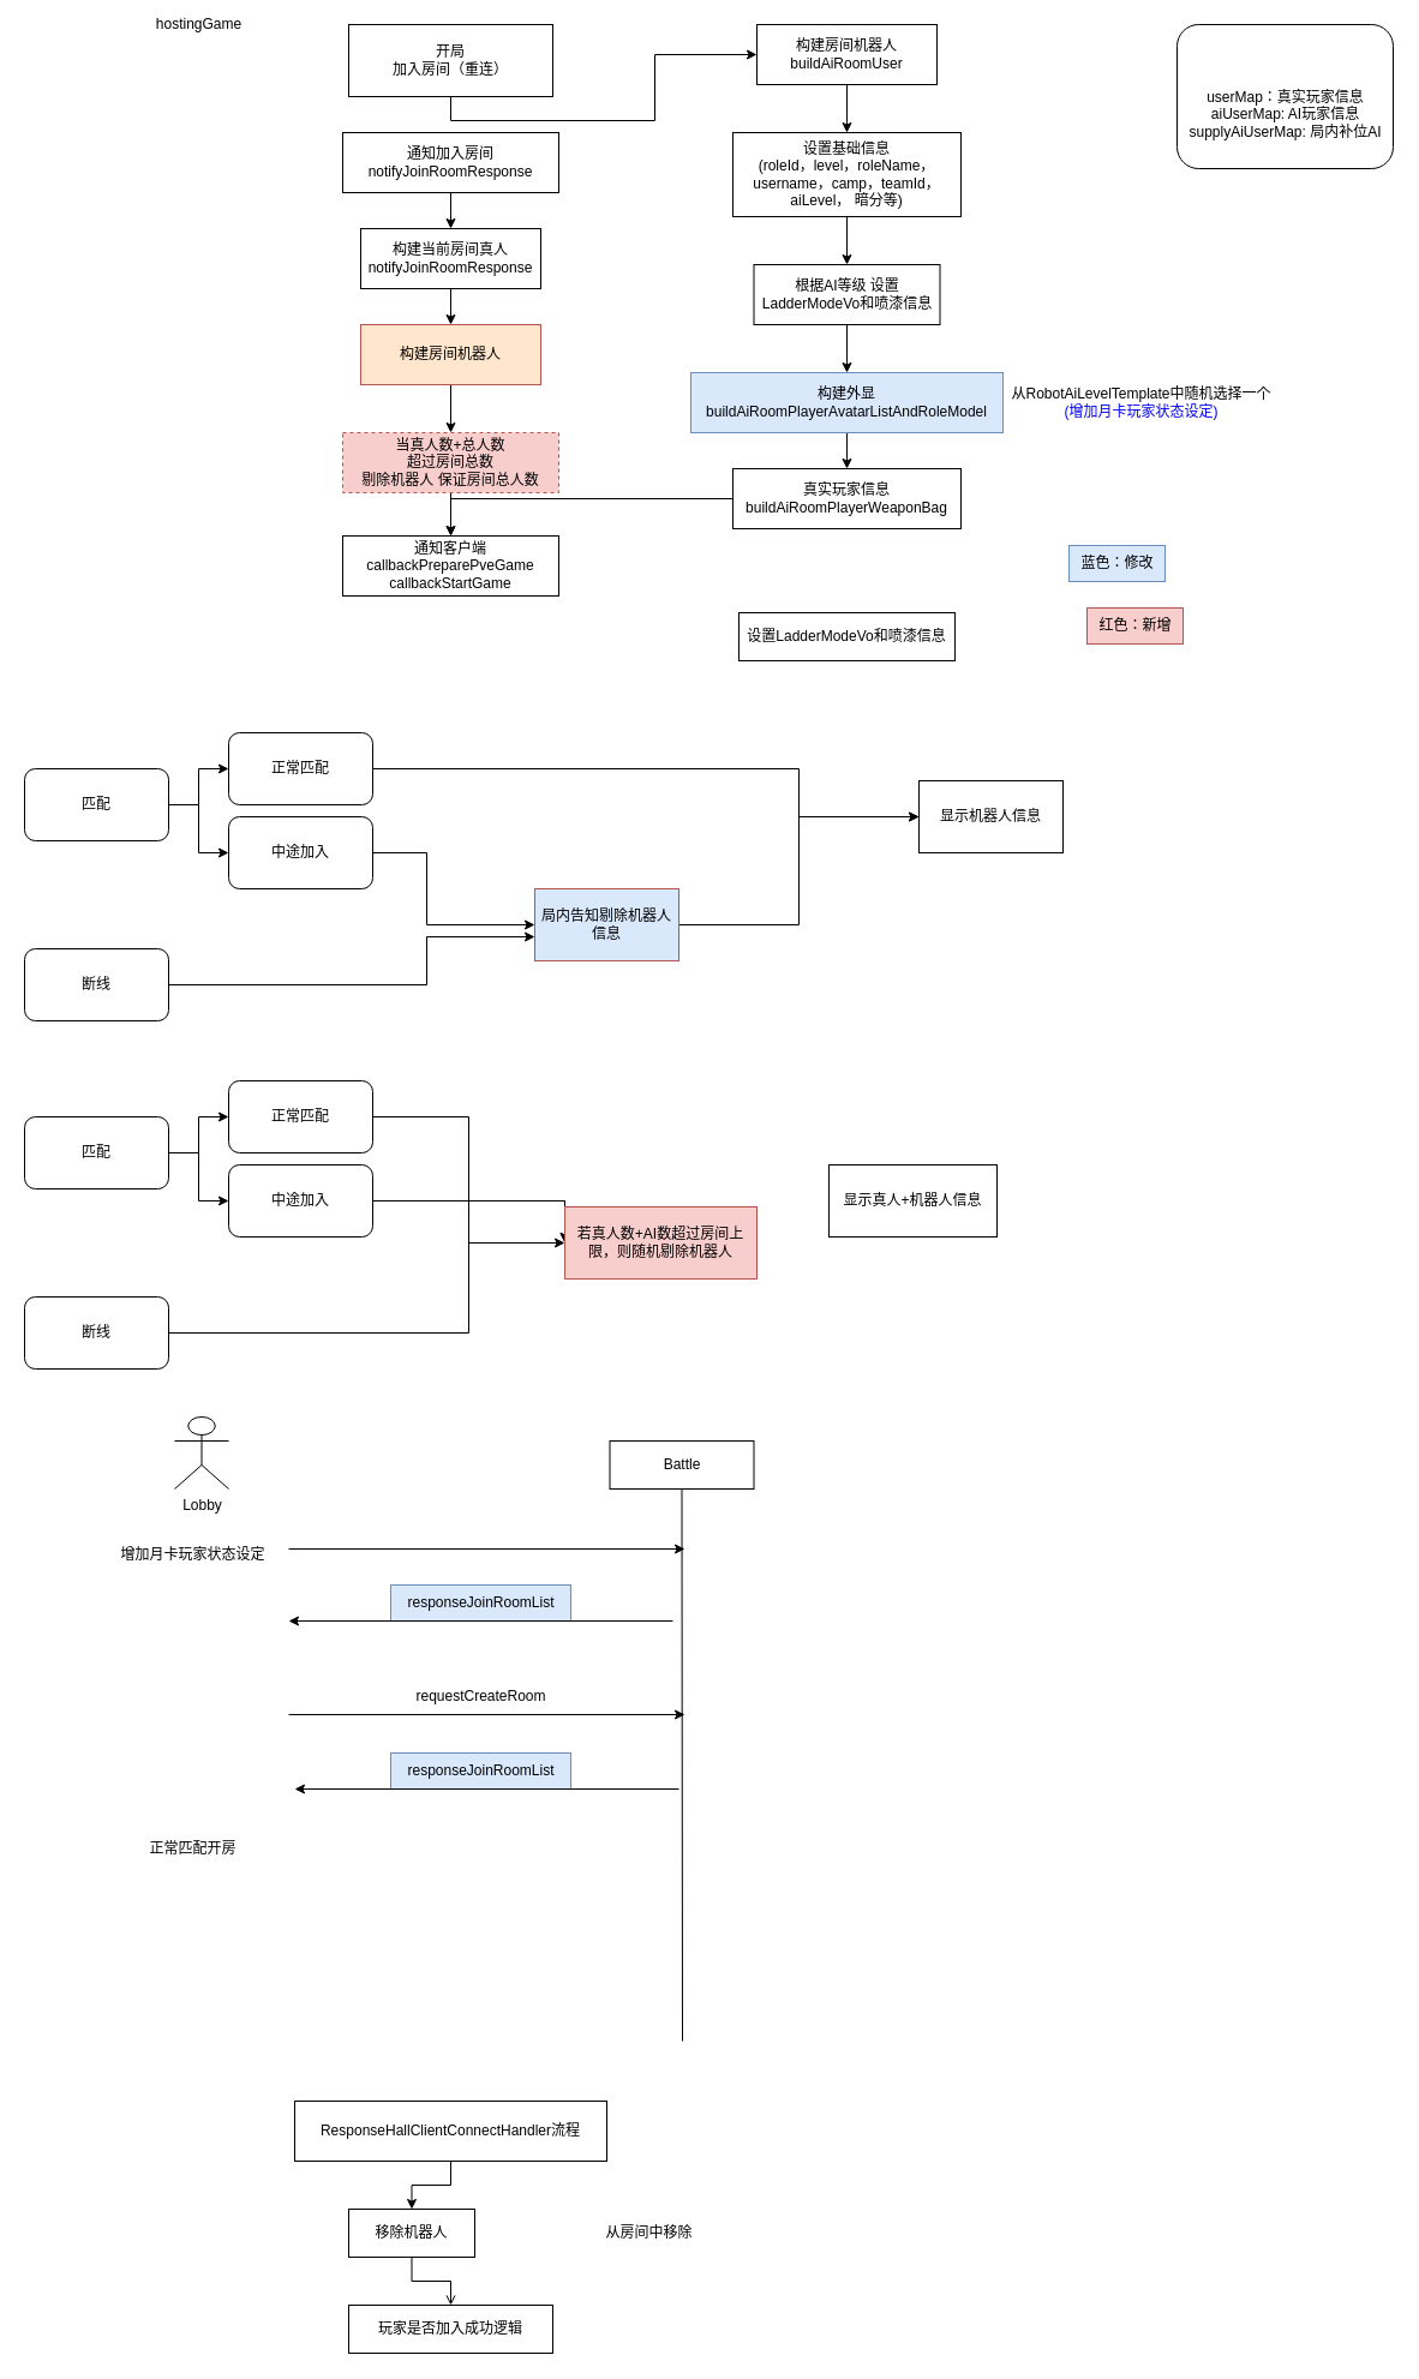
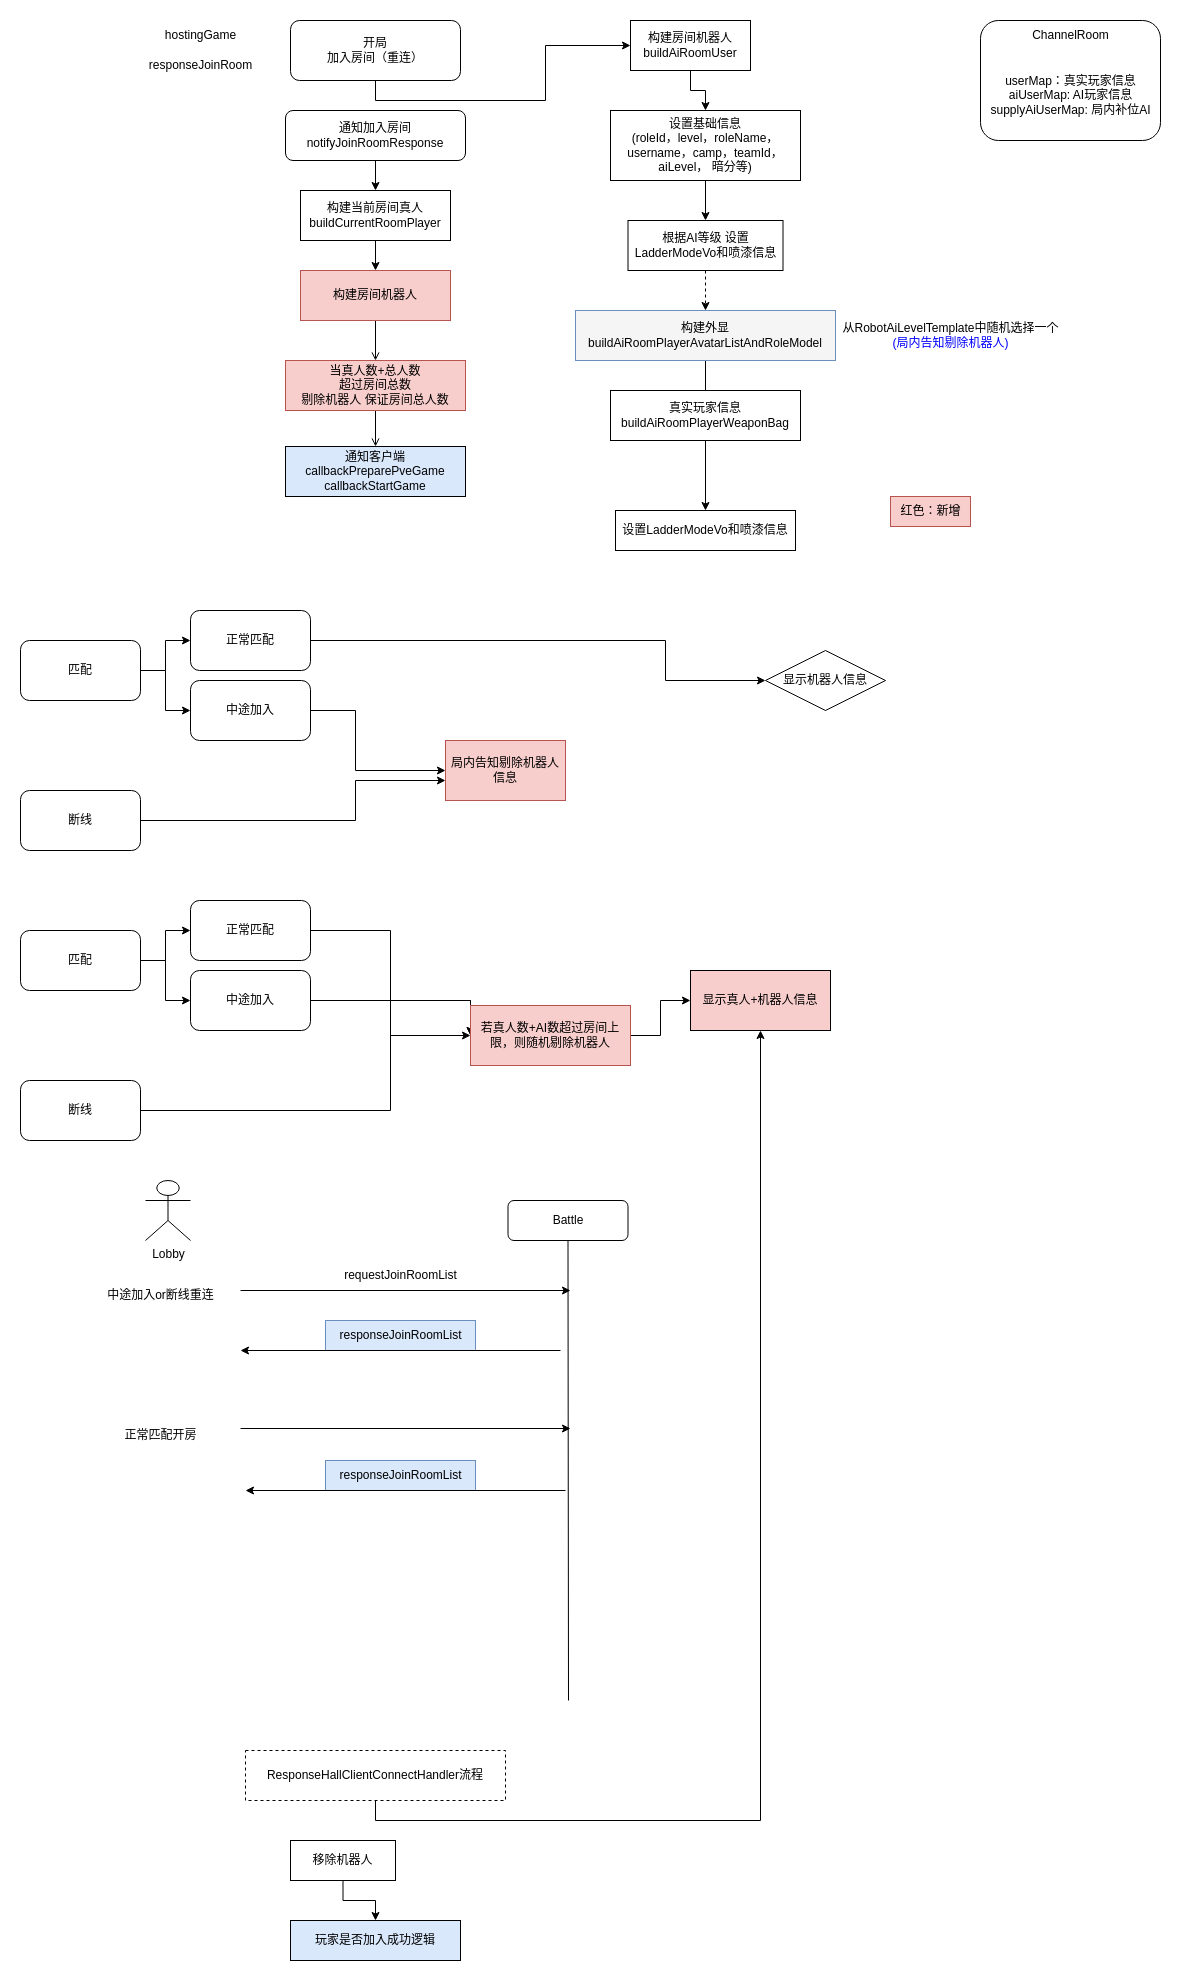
- <mxCell id="4" value="hostingGame" style="text;html=1;align=center;verticalAlign=middle;resizable=0;points=[];autosize=1;strokeColor=none;fillColor=none;" parent="1" vertex="1"><mxGeometry x="120" y="5" width="90" height="30" as="geometry" /></mxCell>
+ <mxCell id="4" value="hostingGame" style="text;html=1;align=center;verticalAlign=middle;resizable=0;points=[];autosize=1;strokeColor=none;fillColor=none;" parent="1" vertex="1"><mxGeometry x="155" y="20" width="90" height="30" as="geometry" /></mxCell>
+ <mxCell id="25" value="ChannelRoom" style="text;html=1;align=center;verticalAlign=middle;resizable=0;points=[];autosize=1;strokeColor=none;fillColor=none;" parent="23" vertex="1"><mxGeometry x="40" width="100" height="30" as="geometry" /></mxCell>
- <mxCell id="14" value="构建房间机器人&lt;br&gt;buildAiRoomUser" style="whiteSpace=wrap;html=1;" parent="1" vertex="1"><mxGeometry x="630" y="20" width="150" height="50" as="geometry" /></mxCell>
+ <mxCell id="14" value="构建房间机器人&lt;br&gt;buildAiRoomUser" style="whiteSpace=wrap;html=1;" parent="1" vertex="1"><mxGeometry x="630" y="20" width="120" height="50" as="geometry" /></mxCell>
- <mxCell id="3" value="开局&lt;br&gt;加入房间（重连）" style="whiteSpace=wrap;html=1;rounded=0;" parent="1" vertex="1"><mxGeometry x="290" y="20" width="170" height="60" as="geometry" /></mxCell>
+ <mxCell id="3" value="开局&lt;br&gt;加入房间（重连）" style="rounded=1;whiteSpace=wrap;html=1;" parent="1" vertex="1"><mxGeometry x="290" y="20" width="170" height="60" as="geometry" /></mxCell>
+ <mxCell id="5" value="responseJoinRoom" style="text;html=1;align=center;verticalAlign=middle;resizable=0;points=[];autosize=1;strokeColor=none;fillColor=none;" parent="1" vertex="1"><mxGeometry x="135" y="50" width="130" height="30" as="geometry" /></mxCell>
- <mxCell id="7" value="通知加入房间&lt;br&gt;notifyJoinRoomResponse" style="whiteSpace=wrap;html=1;" parent="1" vertex="1"><mxGeometry x="285" y="110" width="180" height="50" as="geometry" /></mxCell>
+ <mxCell id="7" value="通知加入房间&lt;br&gt;notifyJoinRoomResponse" style="whiteSpace=wrap;html=1;rounded=1;" parent="1" vertex="1"><mxGeometry x="285" y="110" width="180" height="50" as="geometry" /></mxCell>
- <mxCell id="9" value="构建当前房间真人&lt;br&gt;notifyJoinRoomResponse" style="whiteSpace=wrap;html=1;" parent="1" vertex="1"><mxGeometry x="300" y="190" width="150" height="50" as="geometry" /></mxCell>
+ <mxCell id="9" value="构建当前房间真人&lt;br&gt;buildCurrentRoomPlayer" style="whiteSpace=wrap;html=1;" parent="1" vertex="1"><mxGeometry x="300" y="190" width="150" height="50" as="geometry" /></mxCell>
- <mxCell id="15" style="edgeStyle=orthogonalEdgeStyle;rounded=0;orthogonalLoop=1;jettySize=auto;html=1;exitX=0.5;exitY=1;exitDx=0;exitDy=0;" parent="1" source="16" target="18" edge="1"><mxGeometry relative="1" as="geometry" /></mxCell>
+ <mxCell id="15" style="edgeStyle=orthogonalEdgeStyle;rounded=0;orthogonalLoop=1;jettySize=auto;html=1;exitX=0.5;exitY=1;exitDx=0;exitDy=0;dashed=1;" parent="1" source="16" target="18" edge="1"><mxGeometry relative="1" as="geometry" /></mxCell>
- <mxCell id="11" value="构建房间机器人" style="whiteSpace=wrap;html=1;fillColor=#ffe6cc;strokeColor=#b85450;" parent="1" vertex="1"><mxGeometry x="300" y="270" width="150" height="50" as="geometry" /></mxCell>
+ <mxCell id="11" value="构建房间机器人" style="whiteSpace=wrap;html=1;fillColor=#f8cecc;strokeColor=#b85450;" parent="1" vertex="1"><mxGeometry x="300" y="270" width="150" height="50" as="geometry" /></mxCell>
- <mxCell id="18" value="构建外显&lt;br&gt;buildAiRoomPlayerAvatarListAndRoleModel" style="whiteSpace=wrap;html=1;fillColor=#dae8fc;strokeColor=#6c8ebf;" parent="1" vertex="1"><mxGeometry x="575" y="310" width="260" height="50" as="geometry" /></mxCell>
+ <mxCell id="18" value="构建外显&lt;br&gt;buildAiRoomPlayerAvatarListAndRoleModel" style="whiteSpace=wrap;html=1;fillColor=#f5f5f5;strokeColor=#6c8ebf;" parent="1" vertex="1"><mxGeometry x="575" y="310" width="260" height="50" as="geometry" /></mxCell>
- <mxCell id="28" value="从RobotAiLevelTemplate中随机选择一个&lt;br&gt;&lt;font color=&quot;#0000ff&quot;&gt;(增加月卡玩家状态设定)&lt;/font&gt;" style="text;html=1;align=center;verticalAlign=middle;resizable=0;points=[];autosize=1;strokeColor=none;fillColor=none;" parent="1" vertex="1"><mxGeometry x="830" y="315" width="240" height="40" as="geometry" /></mxCell>
+ <mxCell id="28" value="从RobotAiLevelTemplate中随机选择一个&lt;br&gt;&lt;font color=&quot;#0000ff&quot;&gt;(局内告知剔除机器人)&lt;/font&gt;" style="text;html=1;align=center;verticalAlign=middle;resizable=0;points=[];autosize=1;strokeColor=none;fillColor=none;" parent="1" vertex="1"><mxGeometry x="830" y="315" width="240" height="40" as="geometry" /></mxCell>
- <mxCell id="10" style="edgeStyle=orthogonalEdgeStyle;rounded=0;orthogonalLoop=1;jettySize=auto;html=1;exitX=0.5;exitY=1;exitDx=0;exitDy=0;entryX=0.5;entryY=0;entryDx=0;entryDy=0;" edge="1" parent="1" source="11" target="63"><mxGeometry relative="1" as="geometry" /></mxCell>
+ <mxCell id="10" style="edgeStyle=orthogonalEdgeStyle;rounded=0;orthogonalLoop=1;jettySize=auto;html=1;exitX=0.5;exitY=1;exitDx=0;exitDy=0;entryX=0.5;entryY=0;entryDx=0;entryDy=0;endArrow=open;" edge="1" parent="1" source="11" target="63"><mxGeometry relative="1" as="geometry" /></mxCell>
- <mxCell id="17" style="edgeStyle=orthogonalEdgeStyle;rounded=0;orthogonalLoop=1;jettySize=auto;html=1;exitX=0.5;exitY=1;exitDx=0;exitDy=0;" parent="1" source="18" target="20" edge="1"><mxGeometry relative="1" as="geometry" /></mxCell>
+ <mxCell id="17" style="edgeStyle=orthogonalEdgeStyle;rounded=0;orthogonalLoop=1;jettySize=auto;html=1;exitX=0.5;exitY=1;exitDx=0;exitDy=0;endArrow=none;" parent="1" source="18" target="20" edge="1"><mxGeometry relative="1" as="geometry" /></mxCell>
- <mxCell id="63" value="当真人数+总人数&lt;br&gt;超过房间总数&lt;br&gt;剔除机器人 保证房间总人数" style="whiteSpace=wrap;html=1;fillColor=#f8cecc;strokeColor=#b85450;dashed=1;" vertex="1" parent="1"><mxGeometry x="285" y="360" width="180" height="50" as="geometry" /></mxCell>
+ <mxCell id="63" value="当真人数+总人数&lt;br&gt;超过房间总数&lt;br&gt;剔除机器人 保证房间总人数" style="whiteSpace=wrap;html=1;fillColor=#f8cecc;strokeColor=#b85450;" vertex="1" parent="1"><mxGeometry x="285" y="360" width="180" height="50" as="geometry" /></mxCell>
- <mxCell id="62" style="edgeStyle=orthogonalEdgeStyle;rounded=0;orthogonalLoop=1;jettySize=auto;html=1;exitX=0.5;exitY=1;exitDx=0;exitDy=0;" edge="1" parent="1" source="63" target="12"><mxGeometry relative="1" as="geometry" /></mxCell>
+ <mxCell id="62" style="edgeStyle=orthogonalEdgeStyle;rounded=0;orthogonalLoop=1;jettySize=auto;html=1;exitX=0.5;exitY=1;exitDx=0;exitDy=0;endArrow=open;" edge="1" parent="1" source="63" target="12"><mxGeometry relative="1" as="geometry" /></mxCell>
- <mxCell id="19" value="" style="edgeStyle=orthogonalEdgeStyle;rounded=0;orthogonalLoop=1;jettySize=auto;html=1;" parent="1" source="20" target="12" edge="1"><mxGeometry relative="1" as="geometry" /></mxCell>
+ <mxCell id="19" value="" style="edgeStyle=orthogonalEdgeStyle;rounded=0;orthogonalLoop=1;jettySize=auto;html=1;" parent="1" source="20" target="27" edge="1"><mxGeometry relative="1" as="geometry" /></mxCell>
- <mxCell id="29" value="蓝色：修改" style="text;html=1;align=center;verticalAlign=middle;resizable=0;points=[];autosize=1;strokeColor=#6c8ebf;fillColor=#dae8fc;" parent="1" vertex="1"><mxGeometry x="890" y="454" width="80" height="30" as="geometry" /></mxCell>
- <mxCell id="12" value="通知客户端&lt;br&gt;callbackPreparePveGame&lt;br&gt;callbackStartGame" style="whiteSpace=wrap;html=1;" parent="1" vertex="1"><mxGeometry x="285" y="446" width="180" height="50" as="geometry" /></mxCell>
+ <mxCell id="12" value="通知客户端&lt;br&gt;callbackPreparePveGame&lt;br&gt;callbackStartGame" style="whiteSpace=wrap;html=1;fillColor=#dae8fc;" parent="1" vertex="1"><mxGeometry x="285" y="446" width="180" height="50" as="geometry" /></mxCell>
- <mxCell id="30" value="红色：新增" style="text;html=1;align=center;verticalAlign=middle;resizable=0;points=[];autosize=1;strokeColor=#b85450;fillColor=#f8cecc;" parent="1" vertex="1"><mxGeometry x="905" y="506" width="80" height="30" as="geometry" /></mxCell>
+ <mxCell id="30" value="红色：新增" style="text;html=1;align=center;verticalAlign=middle;resizable=0;points=[];autosize=1;strokeColor=#b85450;fillColor=#f8cecc;" parent="1" vertex="1"><mxGeometry x="890" y="496" width="80" height="30" as="geometry" /></mxCell>
- <mxCell id="40" value="显示机器人信息" style="whiteSpace=wrap;html=1;" parent="1" vertex="1"><mxGeometry x="765" y="650" width="120" height="60" as="geometry" /></mxCell>
+ <mxCell id="40" value="显示机器人信息" style="rhombus;whiteSpace=wrap;html=1;" parent="1" vertex="1"><mxGeometry x="765" y="650" width="120" height="60" as="geometry" /></mxCell>
- <mxCell id="42" value="局内告知剔除机器人&lt;br&gt;信息" style="whiteSpace=wrap;html=1;fillColor=#dae8fc;strokeColor=#b85450;" parent="1" vertex="1"><mxGeometry x="445" y="740" width="120" height="60" as="geometry" /></mxCell>
+ <mxCell id="42" value="局内告知剔除机器人&lt;br&gt;信息" style="whiteSpace=wrap;html=1;fillColor=#f8cecc;strokeColor=#b85450;" parent="1" vertex="1"><mxGeometry x="445" y="740" width="120" height="60" as="geometry" /></mxCell>
- <mxCell id="41" style="edgeStyle=orthogonalEdgeStyle;rounded=0;orthogonalLoop=1;jettySize=auto;html=1;exitX=1;exitY=0.5;exitDx=0;exitDy=0;entryX=0;entryY=0.5;entryDx=0;entryDy=0;" parent="1" source="42" target="40" edge="1"><mxGeometry relative="1" as="geometry" /></mxCell>
- <mxCell id="73" value="显示真人+机器人信息" style="whiteSpace=wrap;html=1;" vertex="1" parent="1"><mxGeometry x="690" y="970" width="140" height="60" as="geometry" /></mxCell>
+ <mxCell id="73" value="显示真人+机器人信息" style="whiteSpace=wrap;html=1;fillColor=#f8cecc;" vertex="1" parent="1"><mxGeometry x="690" y="970" width="140" height="60" as="geometry" /></mxCell>
+ <mxCell id="74" style="edgeStyle=orthogonalEdgeStyle;rounded=0;orthogonalLoop=1;jettySize=auto;html=1;exitX=1;exitY=0.5;exitDx=0;exitDy=0;" edge="1" parent="1" source="75" target="73"><mxGeometry relative="1" as="geometry" /></mxCell>
- <mxCell id="44" value="Battle" style="whiteSpace=wrap;html=1;rounded=0;" parent="1" vertex="1"><mxGeometry x="507.5" y="1200" width="120" height="40" as="geometry" /></mxCell>
+ <mxCell id="44" value="Battle" style="rounded=1;whiteSpace=wrap;html=1;" parent="1" vertex="1"><mxGeometry x="507.5" y="1200" width="120" height="40" as="geometry" /></mxCell>
+ <mxCell id="45" value="requestJoinRoomList" style="text;html=1;align=center;verticalAlign=middle;resizable=0;points=[];autosize=1;strokeColor=none;fillColor=none;" parent="1" vertex="1"><mxGeometry x="330" y="1260" width="140" height="30" as="geometry" /></mxCell>
- <mxCell id="54" value="增加月卡玩家状态设定" style="text;html=1;align=center;verticalAlign=middle;resizable=0;points=[];autosize=1;strokeColor=none;fillColor=none;" parent="1" vertex="1"><mxGeometry x="95" y="1280" width="130" height="30" as="geometry" /></mxCell>
+ <mxCell id="54" value="中途加入or断线重连" style="text;html=1;align=center;verticalAlign=middle;resizable=0;points=[];autosize=1;strokeColor=none;fillColor=none;" parent="1" vertex="1"><mxGeometry x="95" y="1280" width="130" height="30" as="geometry" /></mxCell>
- <mxCell id="47" value="requestCreateRoom" style="text;html=1;align=center;verticalAlign=middle;resizable=0;points=[];autosize=1;strokeColor=none;fillColor=none;" parent="1" vertex="1"><mxGeometry x="335" y="1398" width="130" height="30" as="geometry" /></mxCell>
- <mxCell id="55" value="正常匹配开房" style="text;html=1;align=center;verticalAlign=middle;resizable=0;points=[];autosize=1;strokeColor=none;fillColor=none;" parent="1" vertex="1"><mxGeometry x="110" y="1525" width="100" height="30" as="geometry" /></mxCell>
+ <mxCell id="55" value="正常匹配开房" style="text;html=1;align=center;verticalAlign=middle;resizable=0;points=[];autosize=1;strokeColor=none;fillColor=none;" parent="1" vertex="1"><mxGeometry x="110" y="1420" width="100" height="30" as="geometry" /></mxCell>
- <mxCell id="57" value="ResponseHallClientConnectHandler流程" style="whiteSpace=wrap;html=1;" parent="1" vertex="1"><mxGeometry x="245" y="1750" width="260" height="50" as="geometry" /></mxCell>
+ <mxCell id="57" value="ResponseHallClientConnectHandler流程" style="whiteSpace=wrap;html=1;dashed=1;" parent="1" vertex="1"><mxGeometry x="245" y="1750" width="260" height="50" as="geometry" /></mxCell>
- <mxCell id="56" style="edgeStyle=orthogonalEdgeStyle;rounded=0;orthogonalLoop=1;jettySize=auto;html=1;exitX=0.5;exitY=1;exitDx=0;exitDy=0;entryX=0.5;entryY=0;entryDx=0;entryDy=0;" parent="1" source="57" target="59" edge="1"><mxGeometry relative="1" as="geometry" /></mxCell>
+ <mxCell id="56" style="edgeStyle=orthogonalEdgeStyle;rounded=0;orthogonalLoop=1;jettySize=auto;html=1;exitX=0.5;exitY=1;exitDx=0;exitDy=0;" parent="1" source="57" target="73" edge="1"><mxGeometry relative="1" as="geometry" /></mxCell>
- <mxCell id="61" value="从房间中移除" style="text;html=1;align=center;verticalAlign=middle;resizable=0;points=[];autosize=1;strokeColor=none;fillColor=none;" parent="1" vertex="1"><mxGeometry x="490" y="1845" width="100" height="30" as="geometry" /></mxCell>
- <mxCell id="58" style="edgeStyle=orthogonalEdgeStyle;rounded=0;orthogonalLoop=1;jettySize=auto;html=1;exitX=0.5;exitY=1;exitDx=0;exitDy=0;entryX=0.5;entryY=0;entryDx=0;entryDy=0;endArrow=open;" parent="1" source="59" target="60" edge="1"><mxGeometry relative="1" as="geometry" /></mxCell>
+ <mxCell id="58" style="edgeStyle=orthogonalEdgeStyle;rounded=0;orthogonalLoop=1;jettySize=auto;html=1;exitX=0.5;exitY=1;exitDx=0;exitDy=0;entryX=0.5;entryY=0;entryDx=0;entryDy=0;" parent="1" source="59" target="60" edge="1"><mxGeometry relative="1" as="geometry" /></mxCell>
- <mxCell id="60" value="玩家是否加入成功逻辑" style="whiteSpace=wrap;html=1;" parent="1" vertex="1"><mxGeometry x="290" y="1920" width="170" height="40" as="geometry" /></mxCell>
+ <mxCell id="60" value="玩家是否加入成功逻辑" style="whiteSpace=wrap;html=1;fillColor=#dae8fc;" parent="1" vertex="1"><mxGeometry x="290" y="1920" width="170" height="40" as="geometry" /></mxCell>
